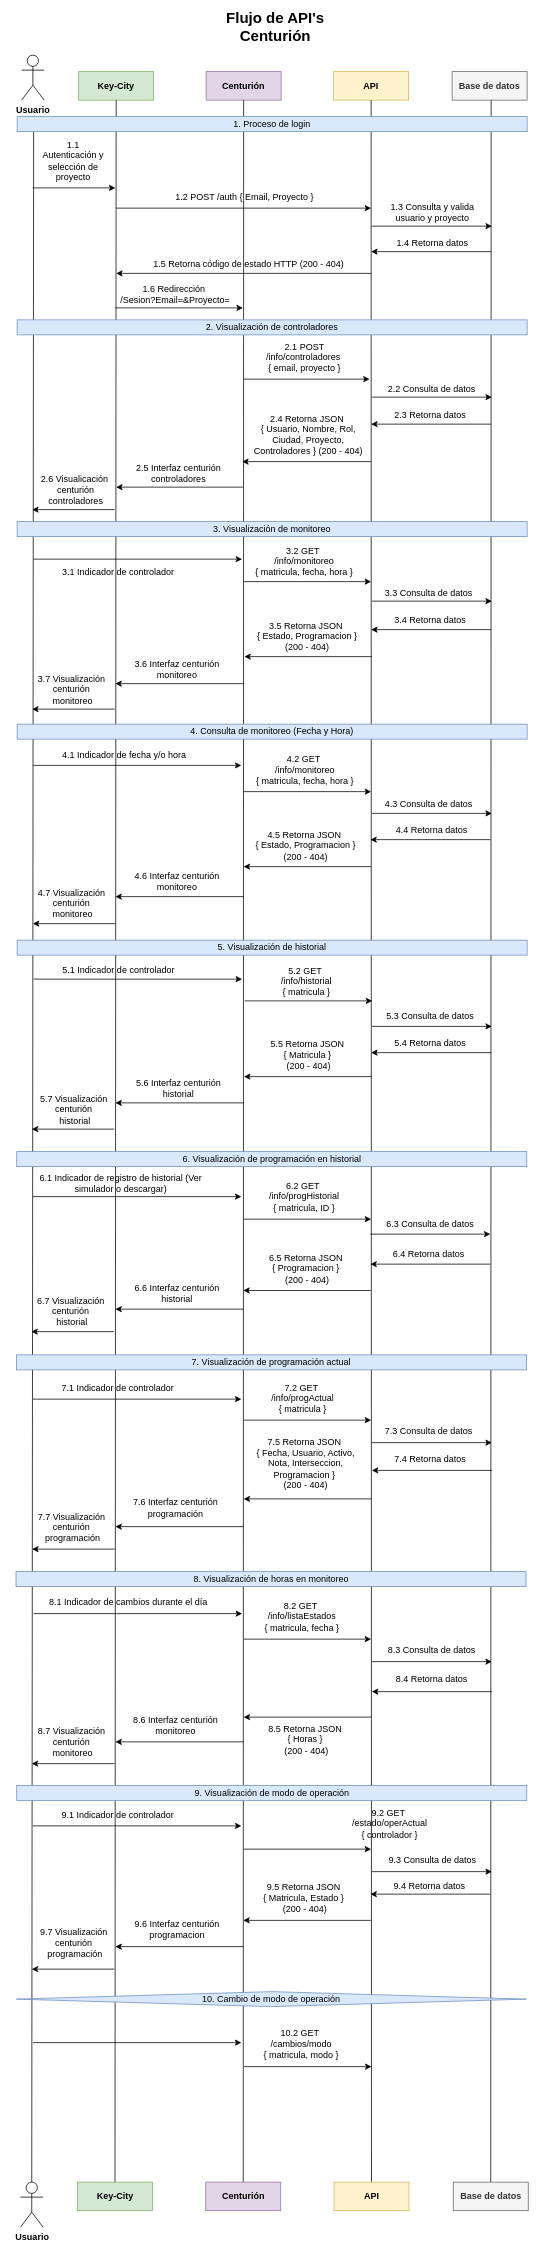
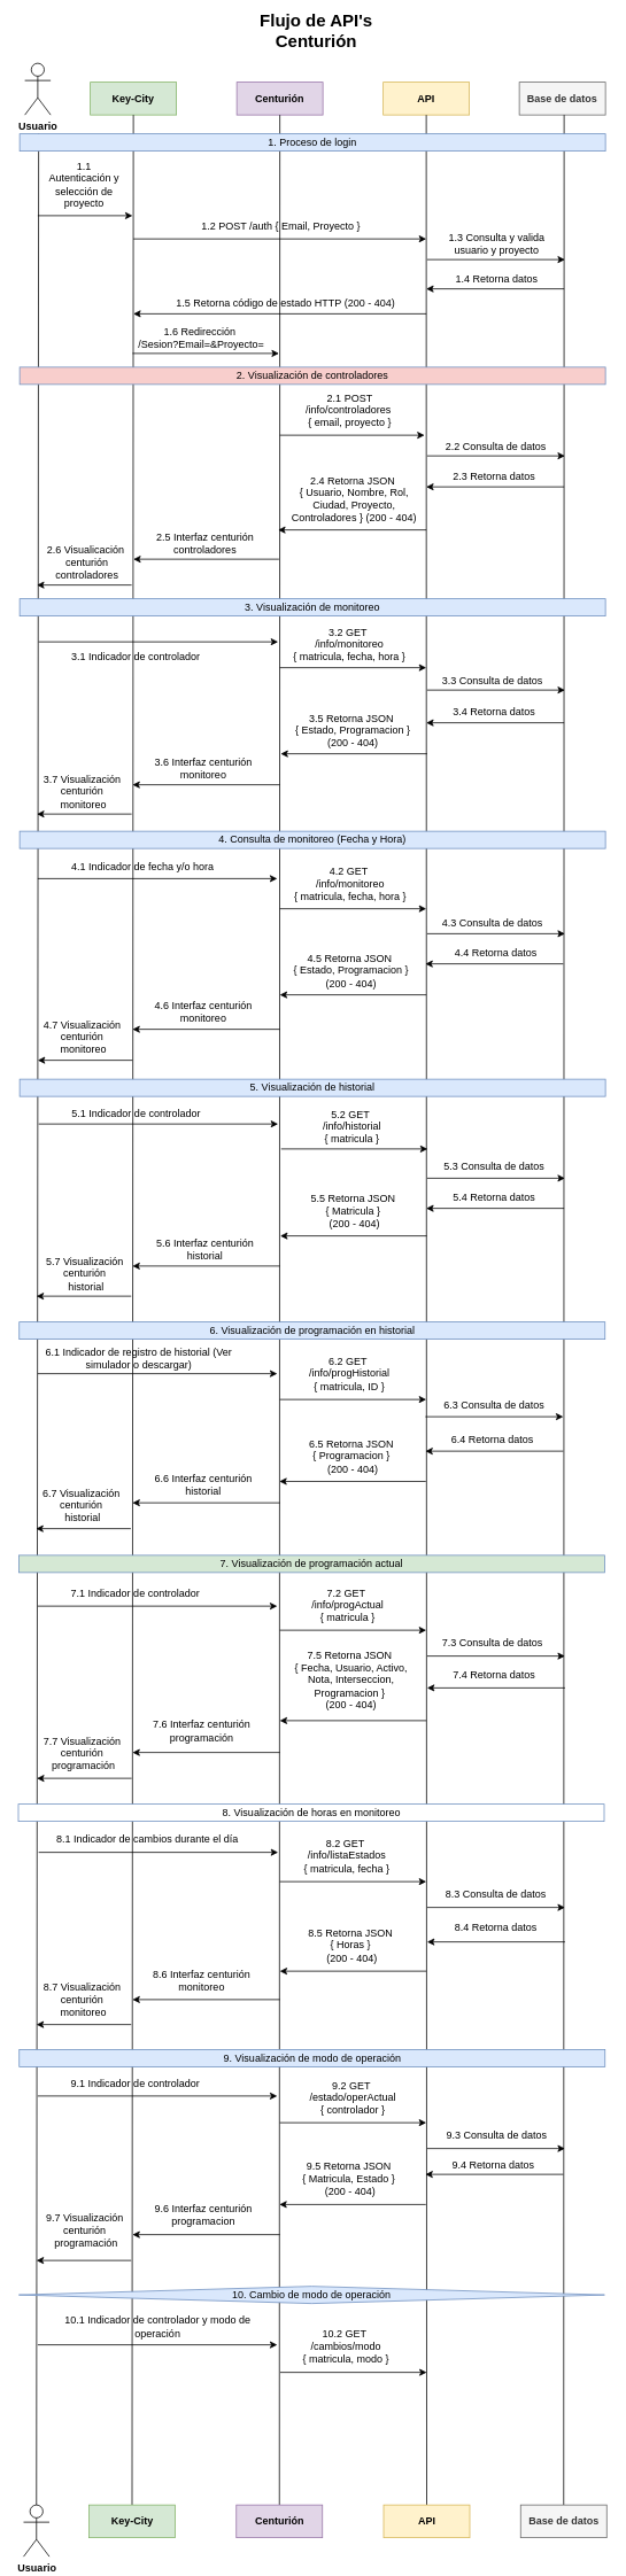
- <mxCell id="25" value="2. Visualización de controladores" style="rounded=0;whiteSpace=wrap;html=1;fillColor=#dae8fc;strokeColor=#6c8ebf;" parent="1" vertex="1"><mxGeometry x="22" y="426" width="680" height="20" as="geometry" /></mxCell>
+ <mxCell id="25" value="2. Visualización de controladores" style="rounded=0;whiteSpace=wrap;html=1;fillColor=#f8cecc;strokeColor=#6c8ebf;" parent="1" vertex="1"><mxGeometry x="22" y="426" width="680" height="20" as="geometry" /></mxCell>
- <mxCell id="104" value="7. Visualización de programación actual" style="rounded=0;whiteSpace=wrap;html=1;fillColor=#dae8fc;strokeColor=#6c8ebf;" parent="1" vertex="1"><mxGeometry x="21" y="1806" width="680" height="20" as="geometry" /></mxCell>
+ <mxCell id="104" value="7. Visualización de programación actual" style="rounded=0;whiteSpace=wrap;html=1;fillColor=#d5e8d4;strokeColor=#6c8ebf;" parent="1" vertex="1"><mxGeometry x="21" y="1806" width="680" height="20" as="geometry" /></mxCell>
- <mxCell id="119" value="8. Visualización de horas en monitoreo" style="rounded=0;whiteSpace=wrap;html=1;fillColor=#dae8fc;strokeColor=#6c8ebf;" parent="1" vertex="1"><mxGeometry x="20.5" y="2095" width="680" height="20" as="geometry" /></mxCell>
+ <mxCell id="119" value="8. Visualización de horas en monitoreo" style="rounded=0;whiteSpace=wrap;html=1;fillColor=#ffffff;strokeColor=#6c8ebf;" parent="1" vertex="1"><mxGeometry x="20.5" y="2095" width="680" height="20" as="geometry" /></mxCell>
- <mxCell id="128" value="8.5 Retorna JSON&amp;nbsp;&lt;div&gt;{ Horas }&amp;nbsp;&lt;/div&gt;&lt;div&gt;(200 - 404)&lt;/div&gt;" style="text;html=1;align=center;verticalAlign=middle;whiteSpace=wrap;rounded=0;" parent="1" vertex="1"><mxGeometry x="333.5" y="2305" width="148" height="27" as="geometry" /></mxCell>
+ <mxCell id="128" value="8.5 Retorna JSON&amp;nbsp;&lt;div&gt;{ Horas }&amp;nbsp;&lt;/div&gt;&lt;div&gt;(200 - 404)&lt;/div&gt;" style="text;html=1;align=center;verticalAlign=middle;whiteSpace=wrap;rounded=0;" parent="1" vertex="1"><mxGeometry x="333.5" y="2245" width="148" height="27" as="geometry" /></mxCell>
- <mxCell id="137" value="9.2 GET&amp;nbsp;&lt;div&gt;/estado/operActual&lt;div&gt;{ controlador }&lt;/div&gt;&lt;/div&gt;" style="text;html=1;align=center;verticalAlign=middle;whiteSpace=wrap;rounded=0;" parent="1" vertex="1"><mxGeometry x="443.5" y="2416" width="150" height="30" as="geometry" /></mxCell>
+ <mxCell id="137" value="9.2 GET&amp;nbsp;&lt;div&gt;/estado/operActual&lt;div&gt;{ controlador }&lt;/div&gt;&lt;/div&gt;" style="text;html=1;align=center;verticalAlign=middle;whiteSpace=wrap;rounded=0;" parent="1" vertex="1"><mxGeometry x="333.5" y="2421" width="150" height="30" as="geometry" /></mxCell>
+ <mxCell id="151" value="10.1 Indicador de controlador y modo de operación" style="text;html=1;align=center;verticalAlign=middle;whiteSpace=wrap;rounded=0;" vertex="1" parent="1"><mxGeometry x="66" y="2687" width="233" height="30" as="geometry" /></mxCell>
